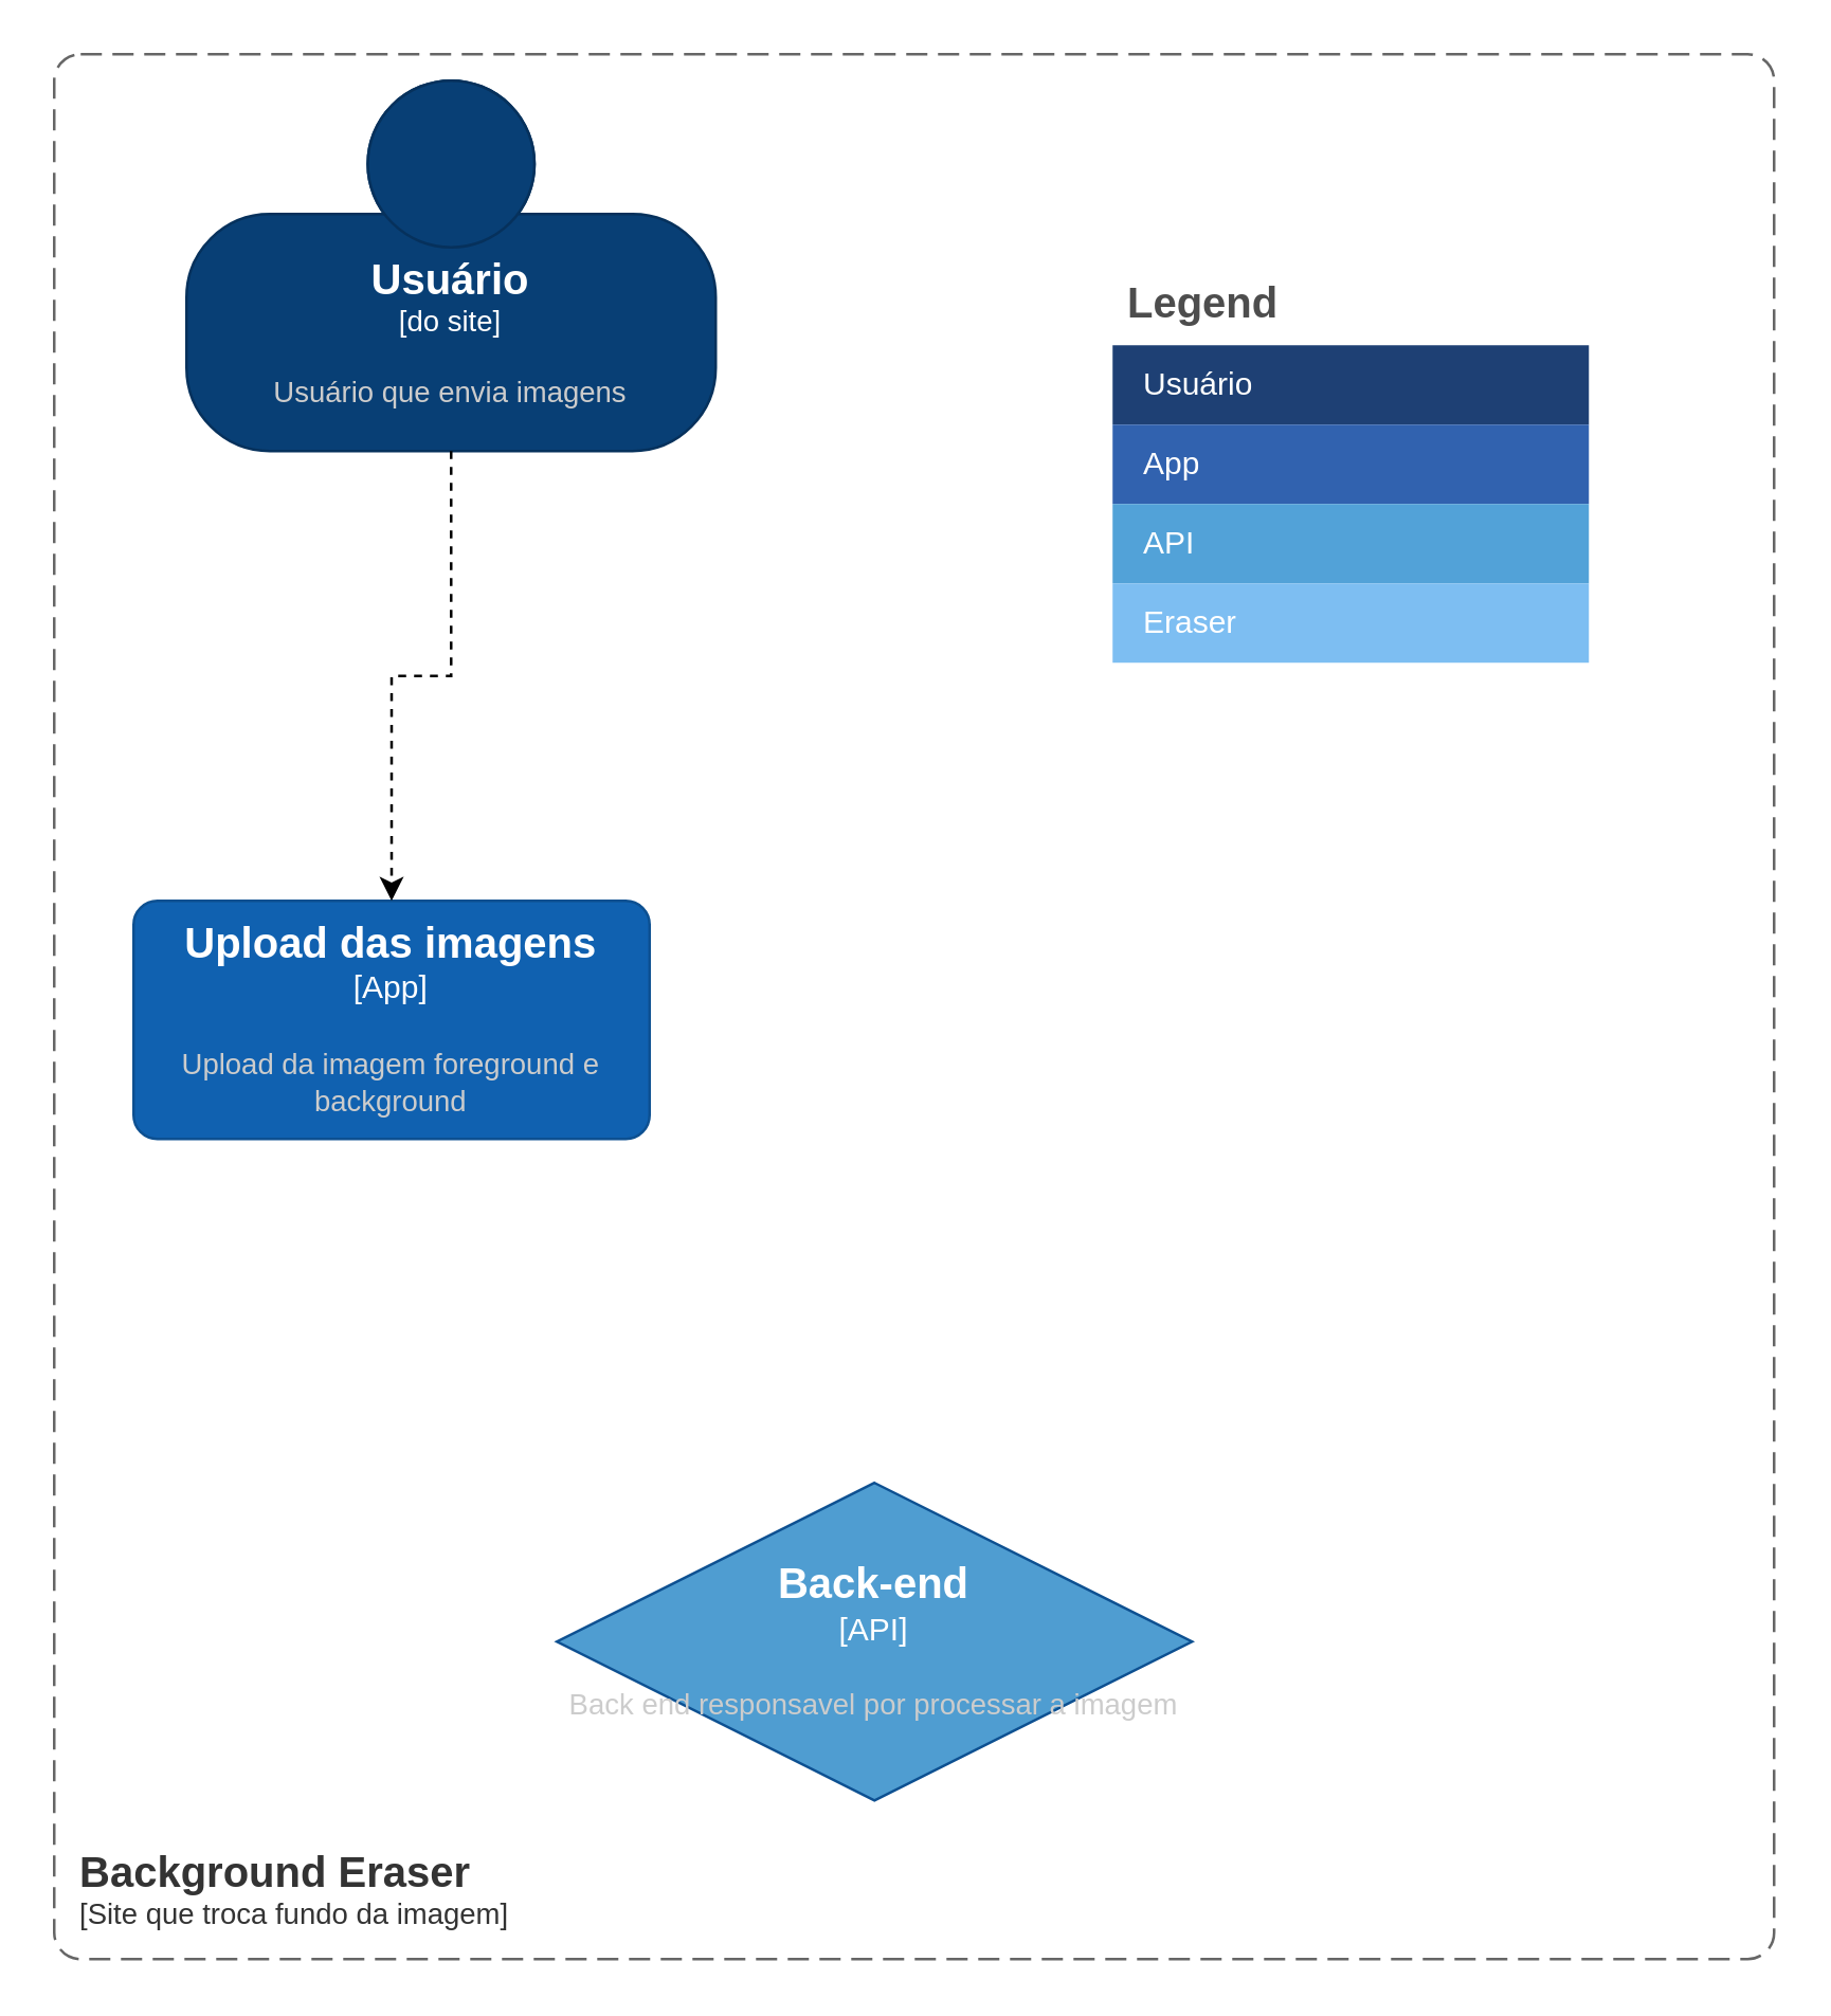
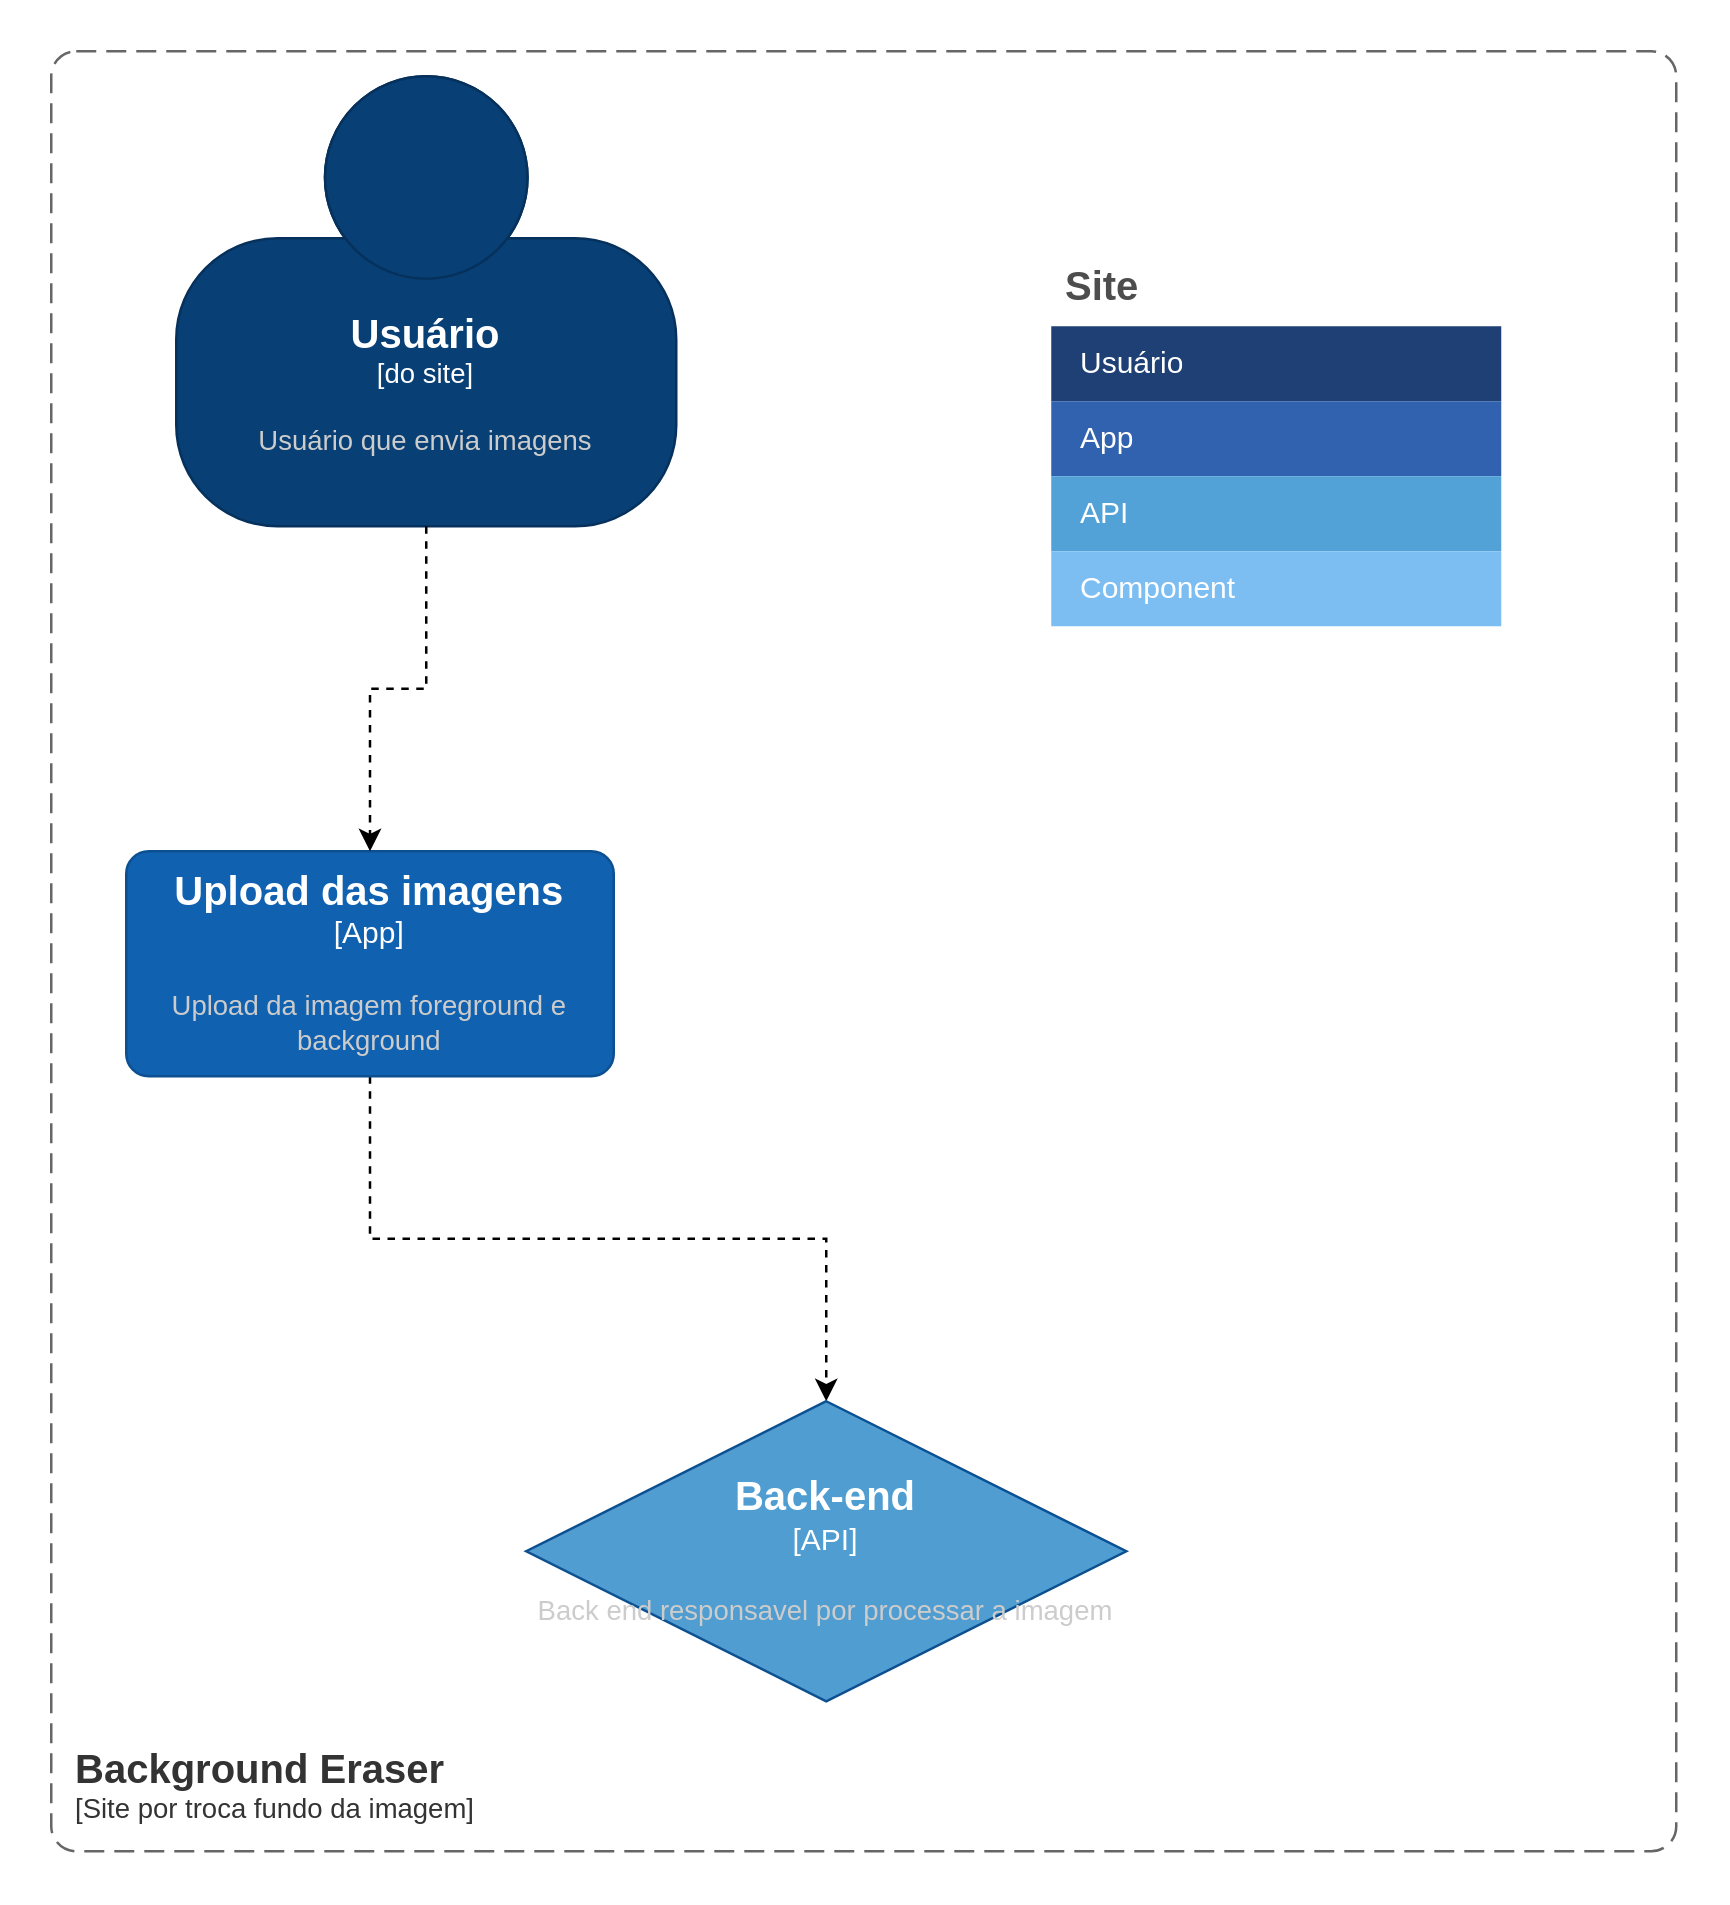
- <mxCell id="2" value="&lt;font style=&quot;font-size: 16px&quot;&gt;&lt;b&gt;Usuário&lt;/b&gt;&lt;/font&gt;&lt;div&gt;[do site]&lt;/div&gt;&lt;br&gt;&lt;div&gt;&lt;font style=&quot;font-size: 11px&quot;&gt;&lt;font color=&quot;#cccccc&quot;&gt;Usuário que envia imagens&lt;/font&gt;&lt;/div&gt;" style="html=1;fontSize=11;dashed=0;whiteSpace=wrap;fillColor=#083F75;strokeColor=#06315C;fontColor=#ffffff;shape=mxgraph.c4.person2;align=center;metaEdit=1;points=[[0.5,0,0],[1,0.5,0],[1,0.75,0],[0.75,1,0],[0.5,1,0],[0.25,1,0],[0,0.75,0],[0,0.5,0]];resizable=0;" vertex="1" parent="1"><mxGeometry x="70" y="30" width="200" height="140" as="geometry" /></mxCell>
+ <mxCell id="2" value="&lt;font style=&quot;font-size: 16px&quot;&gt;&lt;b&gt;Usuário&lt;/b&gt;&lt;/font&gt;&lt;div&gt;[do site]&lt;/div&gt;&lt;br&gt;&lt;div&gt;&lt;font style=&quot;font-size: 11px&quot;&gt;&lt;font color=&quot;#cccccc&quot;&gt;Usuário que envia imagens&lt;/font&gt;&lt;/div&gt;" style="html=1;fontSize=11;dashed=0;whiteSpace=wrap;fillColor=#083F75;strokeColor=#06315C;fontColor=#ffffff;shape=mxgraph.c4.person2;align=center;metaEdit=1;points=[[0.5,0,0],[1,0.5,0],[1,0.75,0],[0.75,1,0],[0.5,1,0],[0.25,1,0],[0,0.75,0],[0,0.5,0]];resizable=0;" vertex="1" parent="1"><mxGeometry x="70" y="30" width="200" height="180" as="geometry" /></mxCell>
- <mxCell id="3" value="Legend" style="shape=table;startSize=30;container=1;collapsible=0;childLayout=tableLayout;fontSize=16;align=left;verticalAlign=top;fillColor=none;strokeColor=none;fontColor=#4D4D4D;fontStyle=1;spacingLeft=6;spacing=0;resizable=0;" vertex="1" parent="1"><mxGeometry x="420" y="100" width="180" height="200" as="geometry" /></mxCell>
+ <mxCell id="3" value="Site" style="shape=table;startSize=30;container=1;collapsible=0;childLayout=tableLayout;fontSize=16;align=left;verticalAlign=top;fillColor=none;strokeColor=none;fontColor=#4D4D4D;fontStyle=1;spacingLeft=6;spacing=0;resizable=0;" vertex="1" parent="1"><mxGeometry x="420" y="100" width="180" height="200" as="geometry" /></mxCell>
- <mxCell id="11" value="Eraser" style="shape=partialRectangle;html=1;whiteSpace=wrap;connectable=0;strokeColor=inherit;overflow=hidden;fillColor=#7dbef2;top=0;left=0;bottom=0;right=0;pointerEvents=1;fontSize=12;align=left;fontColor=#FFFFFF;gradientColor=none;spacingLeft=10;spacingRight=4;" vertex="1" parent="10"><mxGeometry width="180" height="30" as="geometry"><mxRectangle width="180" height="30" as="alternateBounds" /></mxGeometry></mxCell>
+ <mxCell id="11" value="Component" style="shape=partialRectangle;html=1;whiteSpace=wrap;connectable=0;strokeColor=inherit;overflow=hidden;fillColor=#7dbef2;top=0;left=0;bottom=0;right=0;pointerEvents=1;fontSize=12;align=left;fontColor=#FFFFFF;gradientColor=none;spacingLeft=10;spacingRight=4;" vertex="1" parent="10"><mxGeometry width="180" height="30" as="geometry"><mxRectangle width="180" height="30" as="alternateBounds" /></mxGeometry></mxCell>
+ <mxCell id="16" style="edgeStyle=orthogonalEdgeStyle;rounded=0;orthogonalLoop=1;jettySize=auto;html=1;exitX=0.5;exitY=1;exitDx=0;exitDy=0;exitPerimeter=0;dashed=1;" edge="1" parent="1" source="17" target="19"><mxGeometry relative="1" as="geometry" /></mxCell>
- <mxCell id="20" value="&lt;font style=&quot;font-size: 16px&quot;&gt;&lt;b&gt;&lt;div style=&quot;text-align: left&quot;&gt;Background Eraser&lt;/div&gt;&lt;/b&gt;&lt;/font&gt;&lt;div style=&quot;text-align: left&quot;&gt;[Site que troca fundo da imagem]&lt;/div&gt;" style="rounded=1;fontSize=11;whiteSpace=wrap;html=1;dashed=1;arcSize=20;fillColor=none;strokeColor=#666666;fontColor=#333333;labelBackgroundColor=none;align=left;verticalAlign=bottom;labelBorderColor=none;spacingTop=0;spacing=10;dashPattern=8 4;metaEdit=1;rotatable=0;perimeter=rectanglePerimeter;noLabel=0;labelPadding=0;allowArrows=0;connectable=0;expand=0;recursiveResize=0;editable=1;pointerEvents=0;absoluteArcSize=1;points=[[0.25,0,0],[0.5,0,0],[0.75,0,0],[1,0.25,0],[1,0.5,0],[1,0.75,0],[0.75,1,0],[0.5,1,0],[0.25,1,0],[0,0.75,0],[0,0.5,0],[0,0.25,0]];" vertex="1" parent="1"><mxGeometry x="20" y="20" width="650" height="720" as="geometry" /></mxCell>
+ <mxCell id="20" value="&lt;font style=&quot;font-size: 16px&quot;&gt;&lt;b&gt;&lt;div style=&quot;text-align: left&quot;&gt;Background Eraser&lt;/div&gt;&lt;/b&gt;&lt;/font&gt;&lt;div style=&quot;text-align: left&quot;&gt;[Site por troca fundo da imagem]&lt;/div&gt;" style="rounded=1;fontSize=11;whiteSpace=wrap;html=1;dashed=1;arcSize=20;fillColor=none;strokeColor=#666666;fontColor=#333333;labelBackgroundColor=none;align=left;verticalAlign=bottom;labelBorderColor=none;spacingTop=0;spacing=10;dashPattern=8 4;metaEdit=1;rotatable=0;perimeter=rectanglePerimeter;noLabel=0;labelPadding=0;allowArrows=0;connectable=0;expand=0;recursiveResize=0;editable=1;pointerEvents=0;absoluteArcSize=1;points=[[0.25,0,0],[0.5,0,0],[0.75,0,0],[1,0.25,0],[1,0.5,0],[1,0.75,0],[0.75,1,0],[0.5,1,0],[0.25,1,0],[0,0.75,0],[0,0.5,0],[0,0.25,0]];" vertex="1" parent="1"><mxGeometry x="20" y="20" width="650" height="720" as="geometry" /></mxCell>
